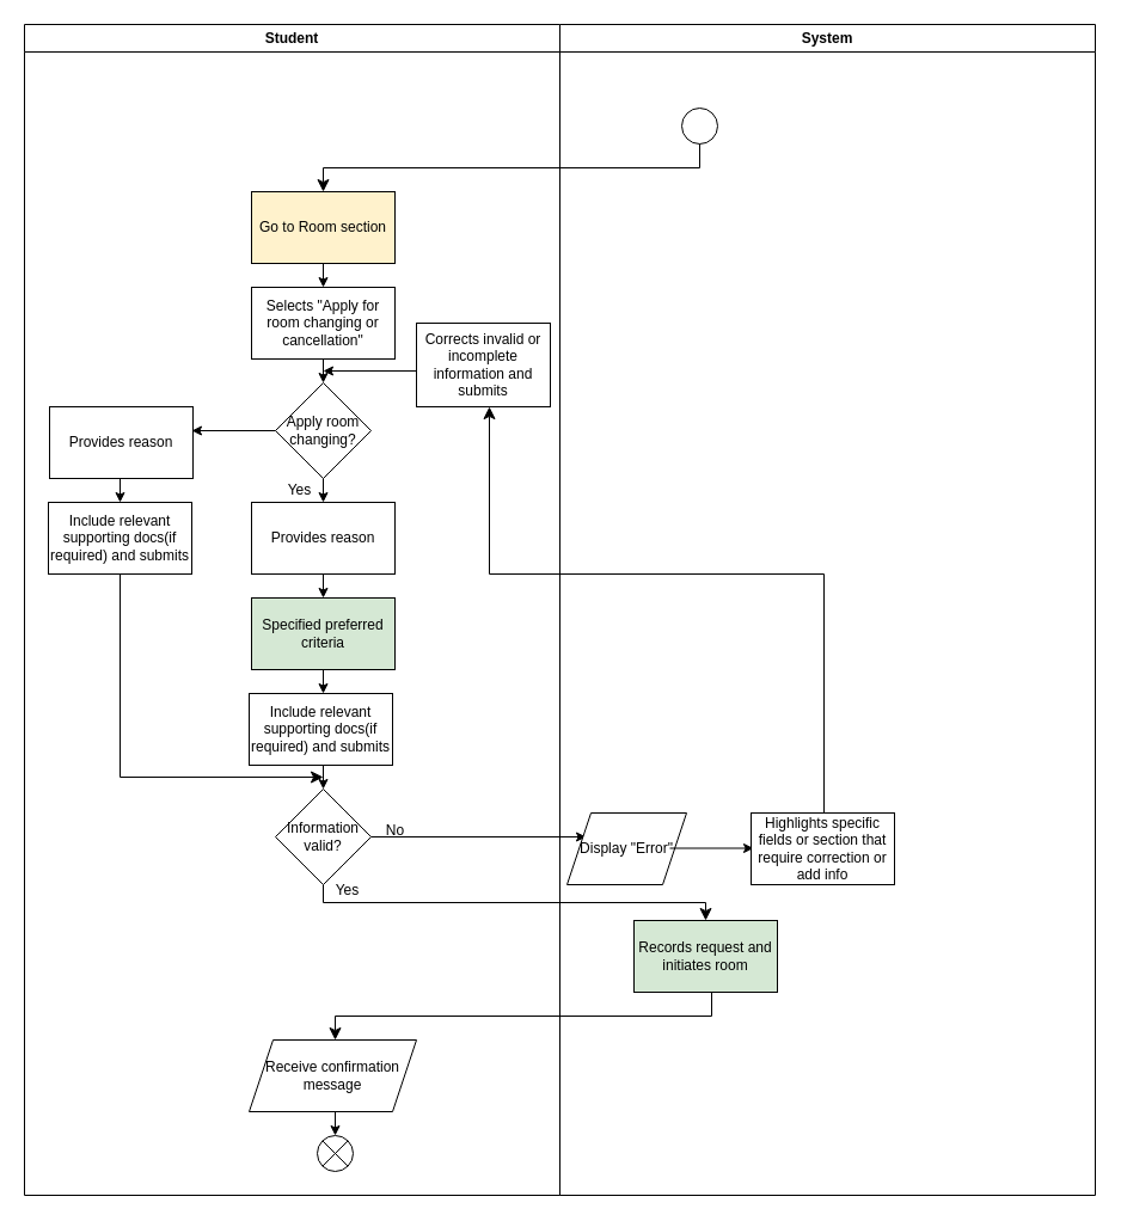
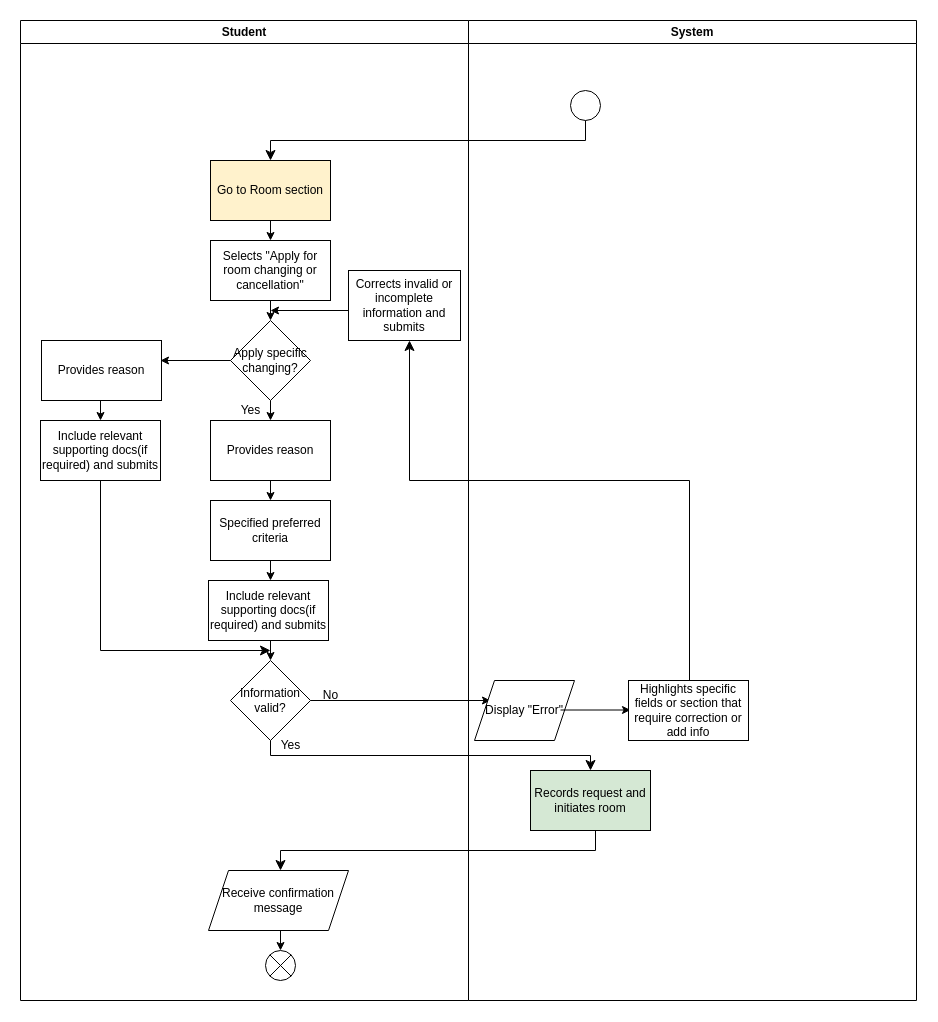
- <mxCell id="8" value="Apply room changing?" style="rhombus;whiteSpace=wrap;html=1;" parent="1" vertex="1"><mxGeometry x="230" y="320" width="80" height="80" as="geometry" /></mxCell>
+ <mxCell id="8" value="Apply specific changing?" style="rhombus;whiteSpace=wrap;html=1;" parent="1" vertex="1"><mxGeometry x="230" y="320" width="80" height="80" as="geometry" /></mxCell>
- <mxCell id="13" value="Specified preferred criteria" style="rounded=0;whiteSpace=wrap;html=1;fillColor=#d5e8d4;" parent="1" vertex="1"><mxGeometry x="210" y="500" width="120" height="60" as="geometry" /></mxCell>
+ <mxCell id="13" value="Specified preferred criteria" style="rounded=0;whiteSpace=wrap;html=1;" parent="1" vertex="1"><mxGeometry x="210" y="500" width="120" height="60" as="geometry" /></mxCell>
